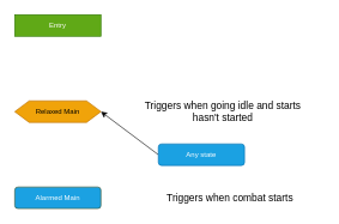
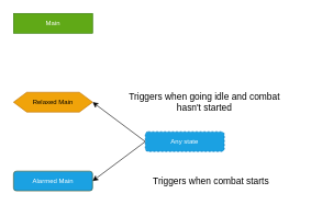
- <mxCell id="2" value="Entry" style="rounded=0;whiteSpace=wrap;html=1;strokeColor=#2D7600;fontSize=10;fillColor=#60a917;fontColor=#ffffff;" parent="1" vertex="1"><mxGeometry x="20" y="20" width="120" height="30" as="geometry" /></mxCell>
+ <mxCell id="2" value="Main" style="rounded=0;whiteSpace=wrap;html=1;strokeColor=#2D7600;fontSize=10;fillColor=#60a917;fontColor=#ffffff;" parent="1" vertex="1"><mxGeometry x="20" y="20" width="120" height="30" as="geometry" /></mxCell>
- <mxCell id="9" value="Triggers when going idle and starts hasn't started" style="text;html=1;strokeColor=none;fillColor=none;align=center;verticalAlign=middle;whiteSpace=wrap;rounded=0;fontSize=14;" parent="1" vertex="1"><mxGeometry x="180" y="140" width="260" height="30" as="geometry" /></mxCell>
+ <mxCell id="9" value="Triggers when going idle and combat hasn't started" style="text;html=1;strokeColor=none;fillColor=none;align=center;verticalAlign=middle;whiteSpace=wrap;rounded=0;fontSize=14;" parent="1" vertex="1"><mxGeometry x="180" y="140" width="260" height="30" as="geometry" /></mxCell>
- <mxCell id="6" value="Any state" style="rounded=1;whiteSpace=wrap;html=1;strokeColor=#006EAF;fontSize=10;fillColor=#1ba1e2;fontColor=#ffffff;" parent="1" vertex="1"><mxGeometry x="220" y="200" width="120" height="30" as="geometry" /></mxCell>
+ <mxCell id="6" value="Any state" style="rounded=1;whiteSpace=wrap;html=1;strokeColor=#006EAF;fontSize=10;fillColor=#1ba1e2;fontColor=#ffffff;dashed=1;" parent="1" vertex="1"><mxGeometry x="220" y="200" width="120" height="30" as="geometry" /></mxCell>
+ <mxCell id="5" value="" style="endArrow=classic;html=1;rounded=0;strokeColor=#000000;fontSize=10;entryX=1;entryY=0.5;entryDx=0;entryDy=0;exitX=0;exitY=0.5;exitDx=0;exitDy=0;" parent="1" source="6" target="3" edge="1"><mxGeometry width="50" height="50" relative="1" as="geometry"><mxPoint x="340" y="260" as="sourcePoint" /><mxPoint x="260" y="200" as="targetPoint" /></mxGeometry></mxCell>
